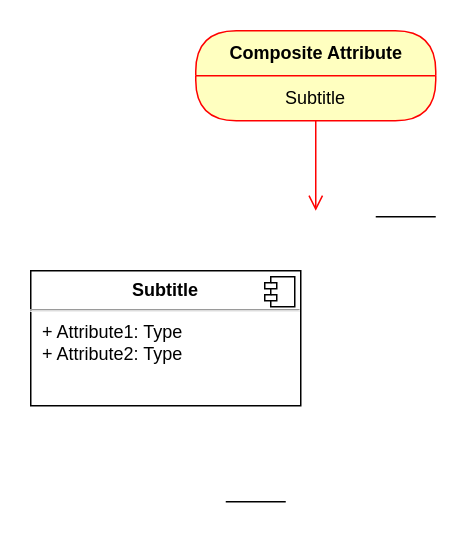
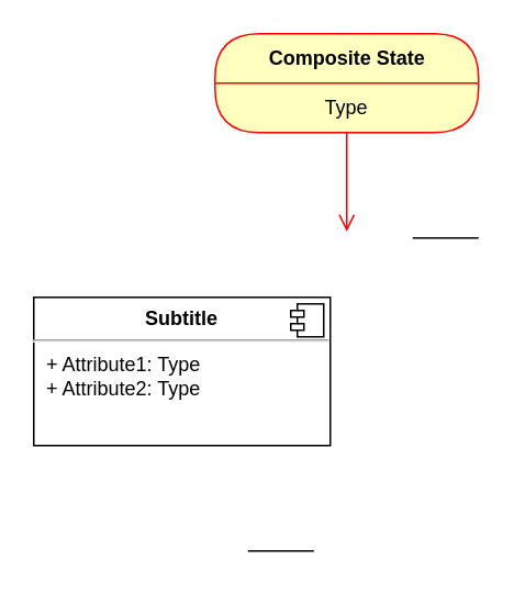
- <mxCell id="2" value="Composite Attribute" style="swimlane;html=1;fontStyle=1;align=center;verticalAlign=middle;childLayout=stackLayout;horizontal=1;startSize=30;horizontalStack=0;resizeParent=0;resizeLast=1;container=0;fontColor=#000000;collapsible=0;rounded=1;arcSize=30;strokeColor=#ff0000;fillColor=#ffffc0;swimlaneFillColor=#ffffc0;dropTarget=0;" vertex="1" parent="1"><mxGeometry x="130" y="20" width="160" height="60" as="geometry" /></mxCell>
+ <mxCell id="2" value="Composite State" style="swimlane;html=1;fontStyle=1;align=center;verticalAlign=middle;childLayout=stackLayout;horizontal=1;startSize=30;horizontalStack=0;resizeParent=0;resizeLast=1;container=0;fontColor=#000000;collapsible=0;rounded=1;arcSize=30;strokeColor=#ff0000;fillColor=#ffffc0;swimlaneFillColor=#ffffc0;dropTarget=0;" vertex="1" parent="1"><mxGeometry x="130" y="20" width="160" height="60" as="geometry" /></mxCell>
- <mxCell id="3" value="Subtitle" style="text;html=1;strokeColor=none;fillColor=none;align=center;verticalAlign=middle;spacingLeft=4;spacingRight=4;whiteSpace=wrap;overflow=hidden;rotatable=0;fontColor=#000000;" vertex="1" parent="2"><mxGeometry y="30" width="160" height="30" as="geometry" /></mxCell>
+ <mxCell id="3" value="Type" style="text;html=1;strokeColor=none;fillColor=none;align=center;verticalAlign=middle;spacingLeft=4;spacingRight=4;whiteSpace=wrap;overflow=hidden;rotatable=0;fontColor=#000000;" vertex="1" parent="2"><mxGeometry y="30" width="160" height="30" as="geometry" /></mxCell>
